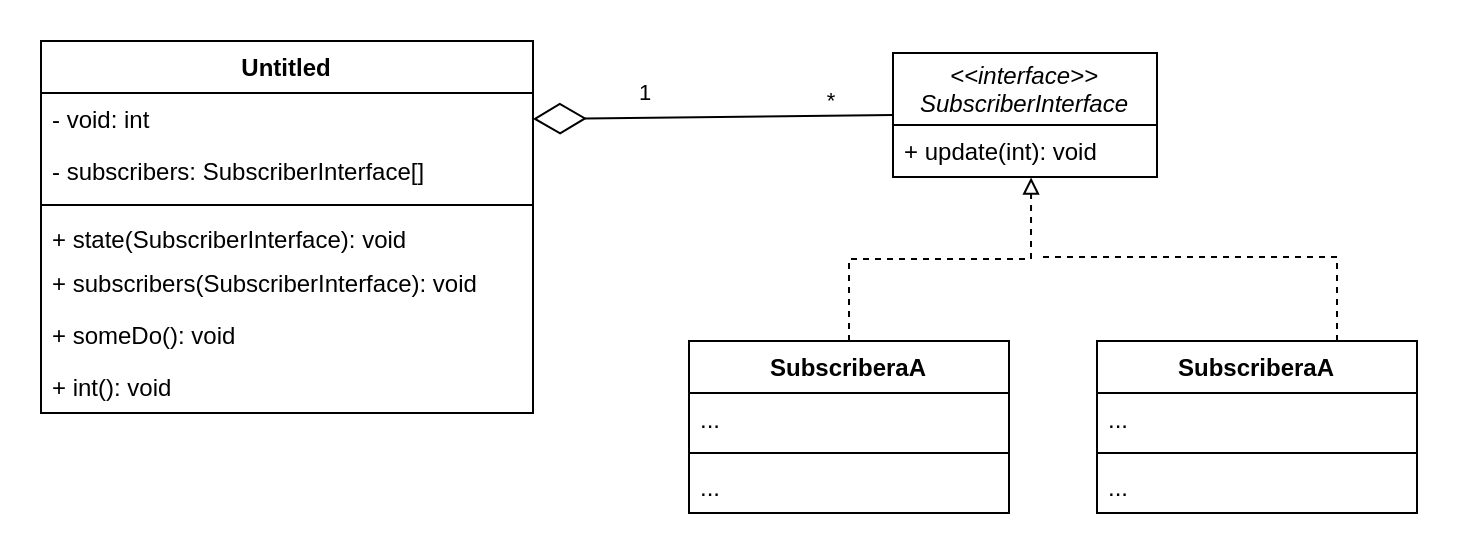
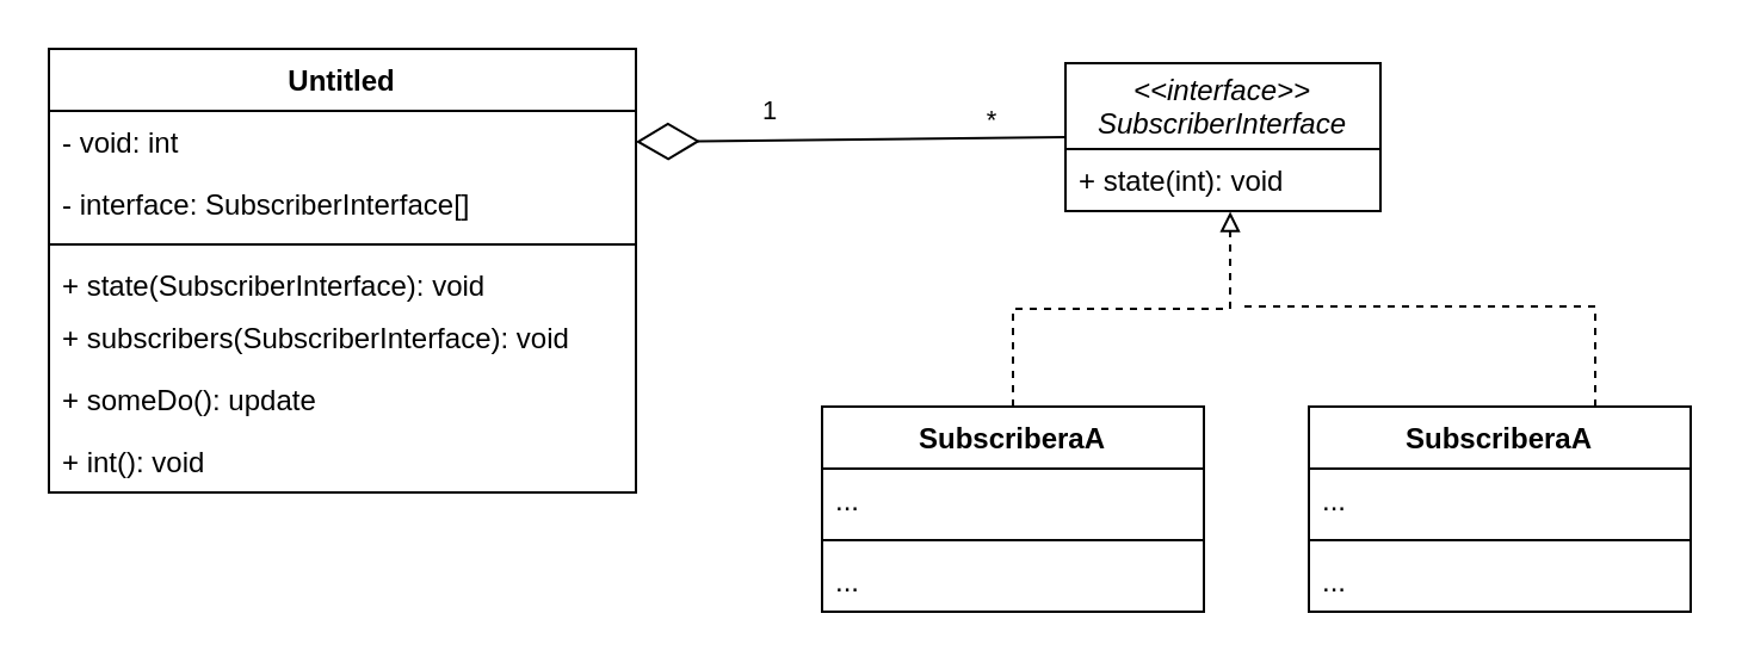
- <mxCell id="8" value="+ update(int): void" style="text;strokeColor=none;fillColor=none;align=left;verticalAlign=top;spacingLeft=4;spacingRight=4;overflow=hidden;rotatable=0;points=[[0,0.5],[1,0.5]];portConstraint=eastwest;" parent="7" vertex="1"><mxGeometry y="36" width="132" height="26" as="geometry" /></mxCell>
+ <mxCell id="8" value="+ state(int): void" style="text;strokeColor=none;fillColor=none;align=left;verticalAlign=top;spacingLeft=4;spacingRight=4;overflow=hidden;rotatable=0;points=[[0,0.5],[1,0.5]];portConstraint=eastwest;" parent="7" vertex="1"><mxGeometry y="36" width="132" height="26" as="geometry" /></mxCell>
- <mxCell id="11" value="- subscribers: SubscriberInterface[]" style="text;strokeColor=none;fillColor=none;align=left;verticalAlign=top;spacingLeft=4;spacingRight=4;overflow=hidden;rotatable=0;points=[[0,0.5],[1,0.5]];portConstraint=eastwest;" parent="9" vertex="1"><mxGeometry y="52" width="246" height="26" as="geometry" /></mxCell>
+ <mxCell id="11" value="- interface: SubscriberInterface[]" style="text;strokeColor=none;fillColor=none;align=left;verticalAlign=top;spacingLeft=4;spacingRight=4;overflow=hidden;rotatable=0;points=[[0,0.5],[1,0.5]];portConstraint=eastwest;" parent="9" vertex="1"><mxGeometry y="52" width="246" height="26" as="geometry" /></mxCell>
- <mxCell id="15" value="+ someDo(): void" style="text;strokeColor=none;fillColor=none;align=left;verticalAlign=top;spacingLeft=4;spacingRight=4;overflow=hidden;rotatable=0;points=[[0,0.5],[1,0.5]];portConstraint=eastwest;" vertex="1" parent="9"><mxGeometry y="134" width="246" height="26" as="geometry" /></mxCell>
+ <mxCell id="15" value="+ someDo(): update" style="text;strokeColor=none;fillColor=none;align=left;verticalAlign=top;spacingLeft=4;spacingRight=4;overflow=hidden;rotatable=0;points=[[0,0.5],[1,0.5]];portConstraint=eastwest;" vertex="1" parent="9"><mxGeometry y="134" width="246" height="26" as="geometry" /></mxCell>
